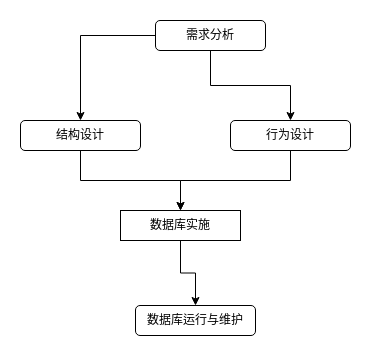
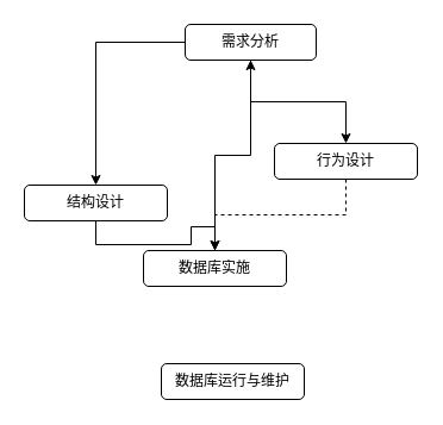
- <mxCell id="7" value="结构设计" style="rounded=1;whiteSpace=wrap;html=1;" vertex="1" parent="1"><mxGeometry x="20" y="120" width="120" height="30" as="geometry" /></mxCell>
+ <mxCell id="7" value="结构设计" style="rounded=1;whiteSpace=wrap;html=1;" vertex="1" parent="1"><mxGeometry x="20" y="155" width="120" height="30" as="geometry" /></mxCell>
- <mxCell id="4" style="edgeStyle=orthogonalEdgeStyle;rounded=0;orthogonalLoop=1;jettySize=auto;html=1;entryX=0.5;entryY=0;entryDx=0;entryDy=0;" edge="1" parent="1" source="5" target="9"><mxGeometry relative="1" as="geometry" /></mxCell>
+ <mxCell id="4" style="edgeStyle=orthogonalEdgeStyle;rounded=0;orthogonalLoop=1;jettySize=auto;html=1;entryX=0.5;entryY=0;entryDx=0;entryDy=0;dashed=1;" edge="1" parent="1" source="5" target="9"><mxGeometry relative="1" as="geometry" /></mxCell>
- <mxCell id="9" value="数据库实施" style="whiteSpace=wrap;html=1;rounded=0;" vertex="1" parent="1"><mxGeometry x="120" y="210" width="120" height="30" as="geometry" /></mxCell>
+ <mxCell id="9" value="数据库实施" style="rounded=1;whiteSpace=wrap;html=1;" vertex="1" parent="1"><mxGeometry x="120" y="210" width="120" height="30" as="geometry" /></mxCell>
- <mxCell id="8" style="edgeStyle=orthogonalEdgeStyle;rounded=0;orthogonalLoop=1;jettySize=auto;html=1;" edge="1" parent="1" source="9" target="10"><mxGeometry relative="1" as="geometry" /></mxCell>
+ <mxCell id="8" style="edgeStyle=orthogonalEdgeStyle;rounded=0;orthogonalLoop=1;jettySize=auto;html=1;" edge="1" parent="1" source="9" target="3"><mxGeometry relative="1" as="geometry" /></mxCell>
